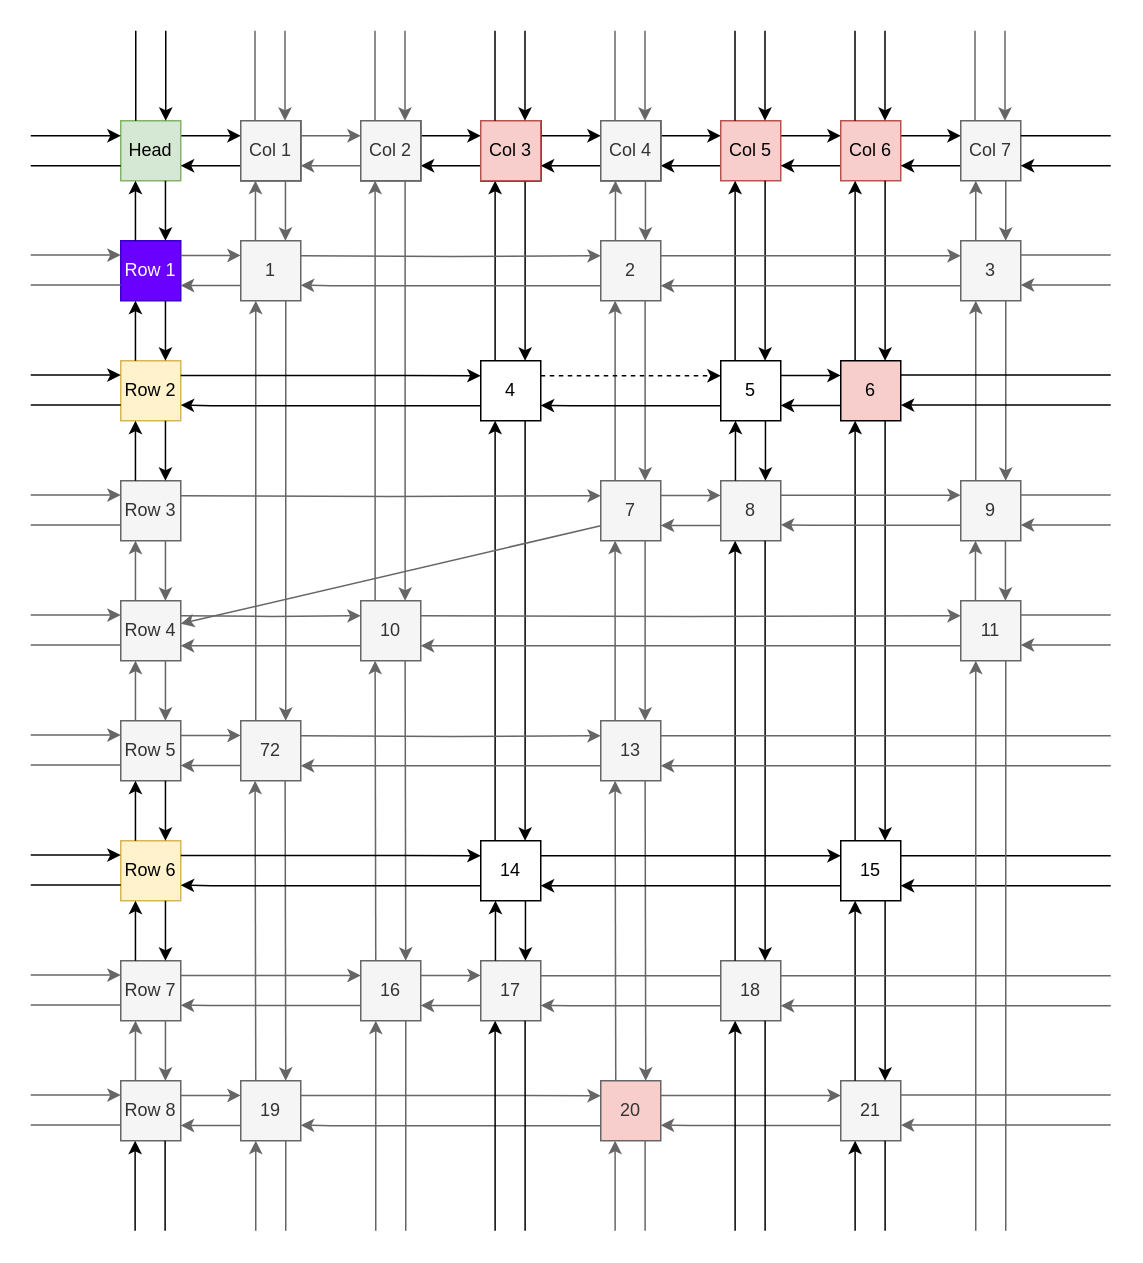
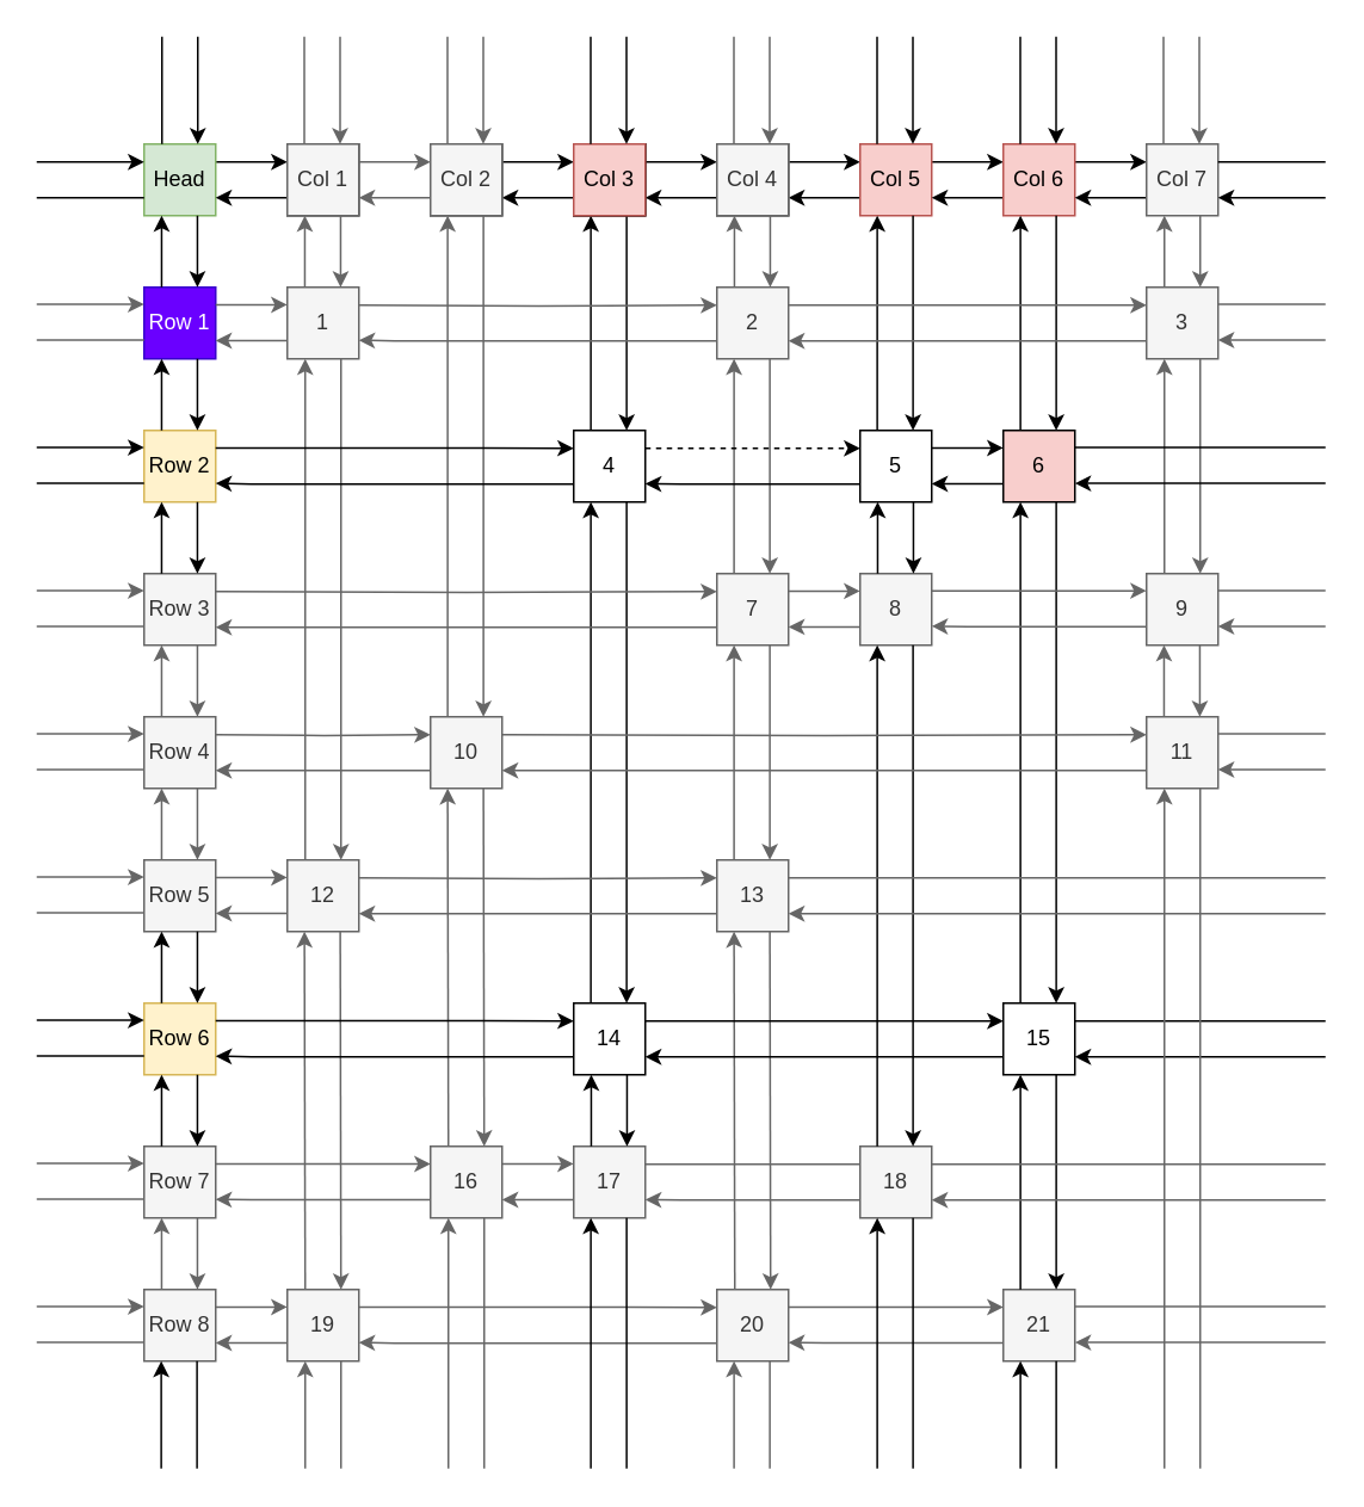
- <mxCell id="228" value="" style="endArrow=classic;html=1;exitX=0;exitY=0.75;exitDx=0;exitDy=0;fillColor=#f5f5f5;strokeColor=#666666;" parent="1" source="35" target="38" edge="1"><mxGeometry width="50" height="50" relative="1" as="geometry"><mxPoint x="330" y="360" as="sourcePoint" /><mxPoint x="380" y="310" as="targetPoint" /></mxGeometry></mxCell>
+ <mxCell id="228" value="" style="endArrow=classic;html=1;entryX=1;entryY=0.75;entryDx=0;entryDy=0;exitX=0;exitY=0.75;exitDx=0;exitDy=0;fillColor=#f5f5f5;strokeColor=#666666;" parent="1" source="35" target="34" edge="1"><mxGeometry width="50" height="50" relative="1" as="geometry"><mxPoint x="330" y="360" as="sourcePoint" /><mxPoint x="380" y="310" as="targetPoint" /></mxGeometry></mxCell>
- <mxCell id="42" value="72" style="whiteSpace=wrap;html=1;aspect=fixed;fillColor=#f5f5f5;strokeColor=#666666;fontColor=#333333;" parent="1" vertex="1"><mxGeometry x="160" y="480" width="40" height="40" as="geometry" /></mxCell>
+ <mxCell id="42" value="12" style="whiteSpace=wrap;html=1;aspect=fixed;fillColor=#f5f5f5;strokeColor=#666666;fontColor=#333333;" parent="1" vertex="1"><mxGeometry x="160" y="480" width="40" height="40" as="geometry" /></mxCell>
- <mxCell id="53" value="20" style="whiteSpace=wrap;html=1;aspect=fixed;fillColor=#f8cecc;strokeColor=#666666;fontColor=#333333;" parent="1" vertex="1"><mxGeometry x="400" y="720" width="40" height="40" as="geometry" /></mxCell>
+ <mxCell id="53" value="20" style="whiteSpace=wrap;html=1;aspect=fixed;fillColor=#f5f5f5;strokeColor=#666666;fontColor=#333333;" parent="1" vertex="1"><mxGeometry x="400" y="720" width="40" height="40" as="geometry" /></mxCell>
